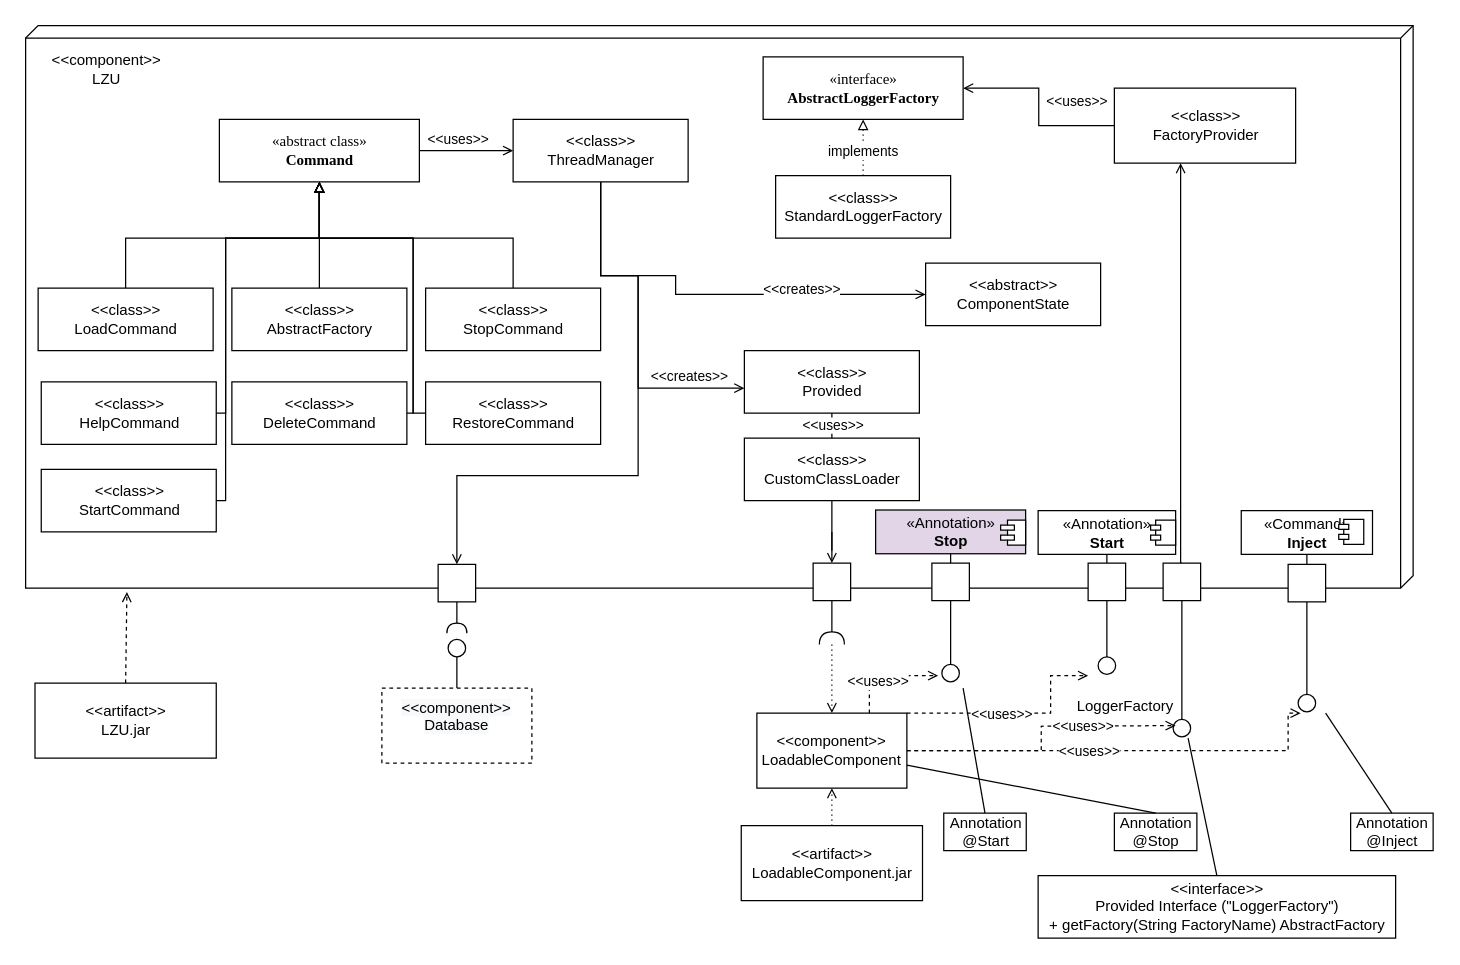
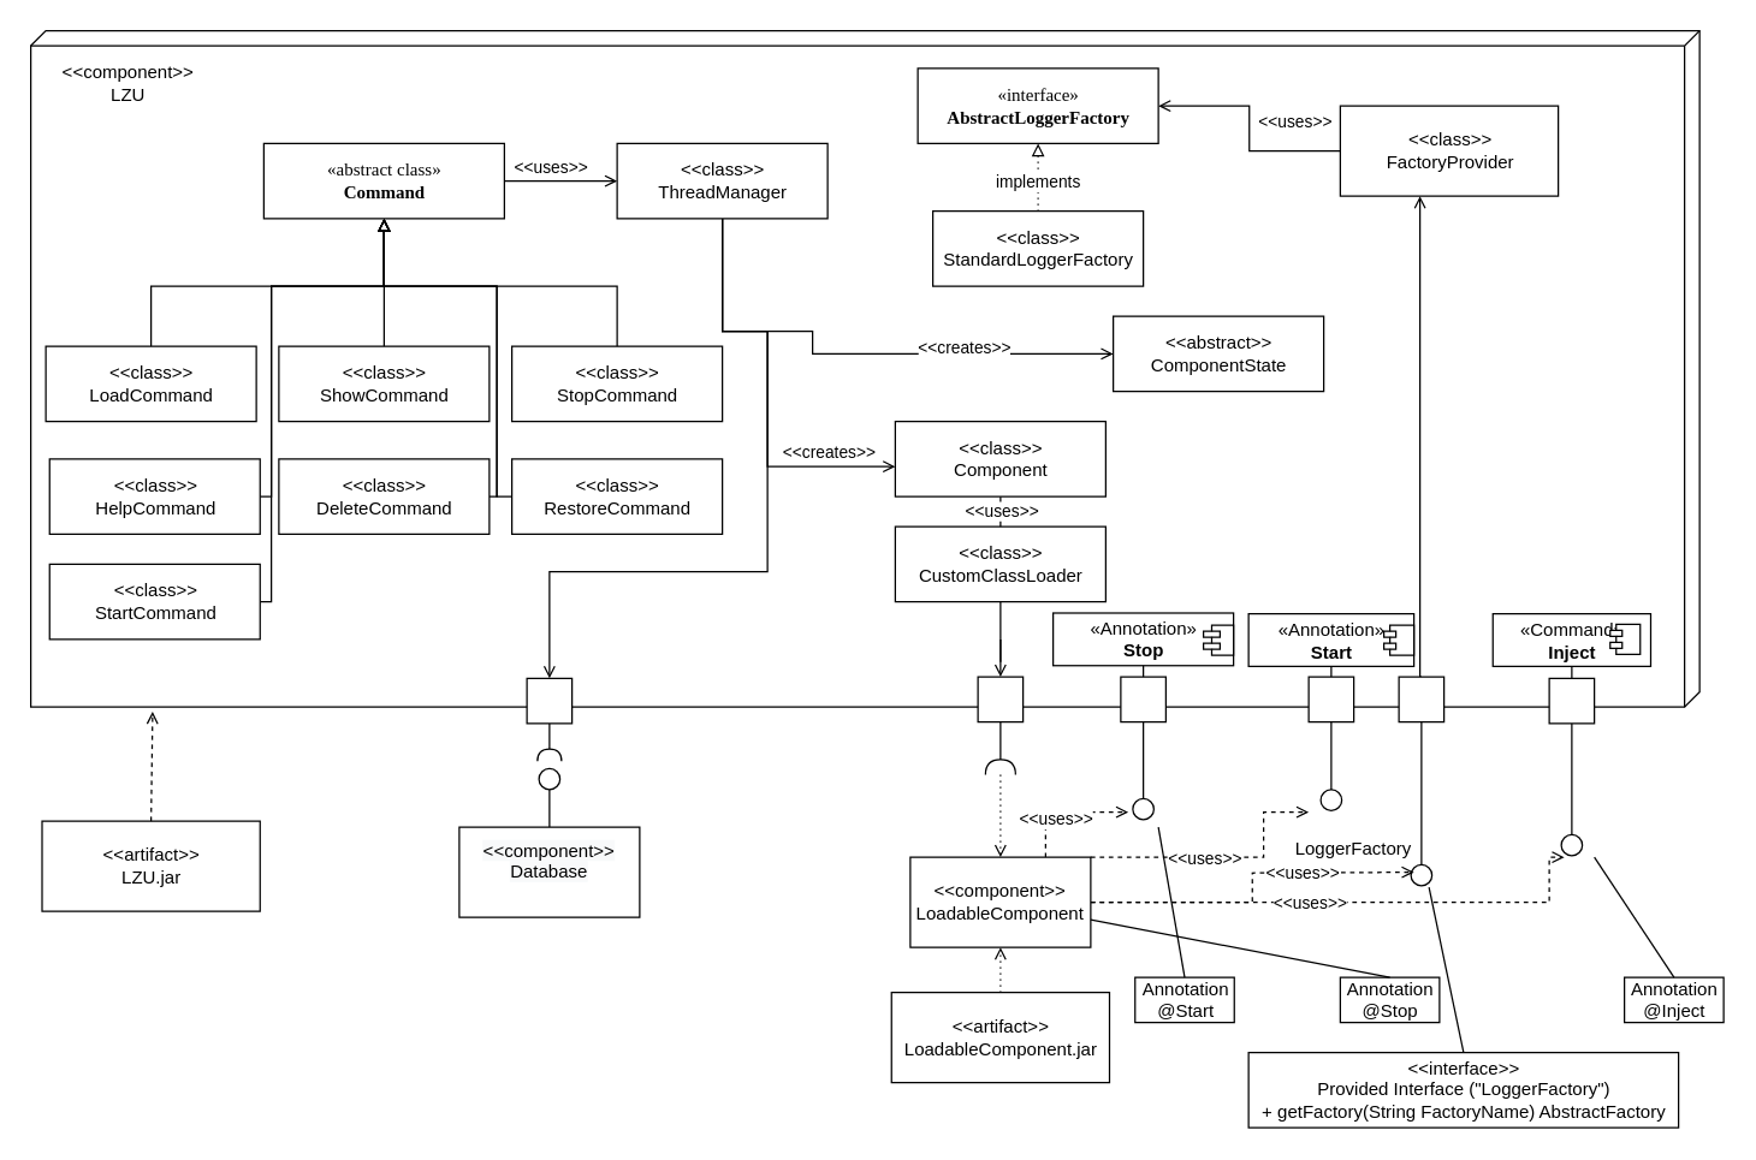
- <mxCell id="21" value="&amp;lt;&amp;lt;class&amp;gt;&amp;gt;&lt;br&gt;AbstractFactory" style="html=1;" parent="1" vertex="1"><mxGeometry x="185" y="230" width="140" height="50" as="geometry" /></mxCell>
+ <mxCell id="21" value="&amp;lt;&amp;lt;class&amp;gt;&amp;gt;&lt;br&gt;ShowCommand" style="html=1;" parent="1" vertex="1"><mxGeometry x="185" y="230" width="140" height="50" as="geometry" /></mxCell>
- <mxCell id="37" value="&amp;lt;&amp;lt;class&amp;gt;&amp;gt;&lt;br&gt;Provided" style="html=1;" parent="1" vertex="1"><mxGeometry x="595" y="280" width="140" height="50" as="geometry" /></mxCell>
+ <mxCell id="37" value="&amp;lt;&amp;lt;class&amp;gt;&amp;gt;&lt;br&gt;Component" style="html=1;" parent="1" vertex="1"><mxGeometry x="595" y="280" width="140" height="50" as="geometry" /></mxCell>
- <mxCell id="76" value="«Annotation»&lt;br&gt;&lt;b&gt;Stop&lt;/b&gt;" style="html=1;dropTarget=0;fillColor=#e1d5e7;" vertex="1" parent="1"><mxGeometry x="700" y="407.5" width="120" height="35" as="geometry" /></mxCell>
+ <mxCell id="76" value="«Annotation»&lt;br&gt;&lt;b&gt;Stop&lt;/b&gt;" style="html=1;dropTarget=0;" vertex="1" parent="1"><mxGeometry x="700" y="407.5" width="120" height="35" as="geometry" /></mxCell>
- <mxCell id="74" value="&#10;&lt;span style=&quot;color: rgb(0, 0, 0); font-family: Helvetica; font-size: 12px; font-style: normal; font-variant-ligatures: normal; font-variant-caps: normal; font-weight: 400; letter-spacing: normal; orphans: 2; text-align: center; text-indent: 0px; text-transform: none; widows: 2; word-spacing: 0px; -webkit-text-stroke-width: 0px; background-color: rgb(248, 249, 250); text-decoration-thickness: initial; text-decoration-style: initial; text-decoration-color: initial; float: none; display: inline !important;&quot;&gt;&amp;lt;&amp;lt;component&amp;gt;&amp;gt;&lt;/span&gt;&lt;br style=&quot;color: rgb(0, 0, 0); font-family: Helvetica; font-size: 12px; font-style: normal; font-variant-ligatures: normal; font-variant-caps: normal; font-weight: 400; letter-spacing: normal; orphans: 2; text-align: center; text-indent: 0px; text-transform: none; widows: 2; word-spacing: 0px; -webkit-text-stroke-width: 0px; background-color: rgb(248, 249, 250); text-decoration-thickness: initial; text-decoration-style: initial; text-decoration-color: initial;&quot;&gt;&lt;span style=&quot;color: rgb(0, 0, 0); font-family: Helvetica; font-size: 12px; font-style: normal; font-variant-ligatures: normal; font-variant-caps: normal; font-weight: 400; letter-spacing: normal; orphans: 2; text-align: center; text-indent: 0px; text-transform: none; widows: 2; word-spacing: 0px; -webkit-text-stroke-width: 0px; background-color: rgb(248, 249, 250); text-decoration-thickness: initial; text-decoration-style: initial; text-decoration-color: initial; float: none; display: inline !important;&quot;&gt;Database&lt;/span&gt;&#10;&#10;" style="rounded=0;whiteSpace=wrap;html=1;dashed=1;" vertex="1" parent="1"><mxGeometry x="305" y="550" width="120" height="60" as="geometry" /></mxCell>
+ <mxCell id="74" value="&#10;&lt;span style=&quot;color: rgb(0, 0, 0); font-family: Helvetica; font-size: 12px; font-style: normal; font-variant-ligatures: normal; font-variant-caps: normal; font-weight: 400; letter-spacing: normal; orphans: 2; text-align: center; text-indent: 0px; text-transform: none; widows: 2; word-spacing: 0px; -webkit-text-stroke-width: 0px; background-color: rgb(248, 249, 250); text-decoration-thickness: initial; text-decoration-style: initial; text-decoration-color: initial; float: none; display: inline !important;&quot;&gt;&amp;lt;&amp;lt;component&amp;gt;&amp;gt;&lt;/span&gt;&lt;br style=&quot;color: rgb(0, 0, 0); font-family: Helvetica; font-size: 12px; font-style: normal; font-variant-ligatures: normal; font-variant-caps: normal; font-weight: 400; letter-spacing: normal; orphans: 2; text-align: center; text-indent: 0px; text-transform: none; widows: 2; word-spacing: 0px; -webkit-text-stroke-width: 0px; background-color: rgb(248, 249, 250); text-decoration-thickness: initial; text-decoration-style: initial; text-decoration-color: initial;&quot;&gt;&lt;span style=&quot;color: rgb(0, 0, 0); font-family: Helvetica; font-size: 12px; font-style: normal; font-variant-ligatures: normal; font-variant-caps: normal; font-weight: 400; letter-spacing: normal; orphans: 2; text-align: center; text-indent: 0px; text-transform: none; widows: 2; word-spacing: 0px; -webkit-text-stroke-width: 0px; background-color: rgb(248, 249, 250); text-decoration-thickness: initial; text-decoration-style: initial; text-decoration-color: initial; float: none; display: inline !important;&quot;&gt;Database&lt;/span&gt;&#10;&#10;" style="rounded=0;whiteSpace=wrap;html=1;" vertex="1" parent="1"><mxGeometry x="305" y="550" width="120" height="60" as="geometry" /></mxCell>
